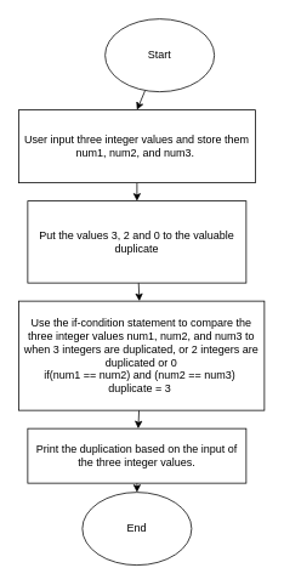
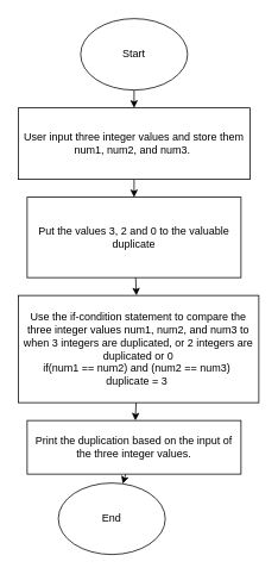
- <mxCell id="3" value="Start" style="ellipse;whiteSpace=wrap;html=1;" vertex="1" parent="1"><mxGeometry x="115" y="20" width="120" height="80" as="geometry" /></mxCell>
+ <mxCell id="3" value="Start" style="ellipse;whiteSpace=wrap;html=1;" vertex="1" parent="1"><mxGeometry x="90" y="20" width="120" height="80" as="geometry" /></mxCell>
- <mxCell id="12" value="End" style="ellipse;whiteSpace=wrap;html=1;" vertex="1" parent="1"><mxGeometry x="90" y="540" width="120" height="80" as="geometry" /></mxCell>
+ <mxCell id="12" value="End" style="ellipse;whiteSpace=wrap;html=1;" vertex="1" parent="1"><mxGeometry x="65" y="540" width="120" height="80" as="geometry" /></mxCell>
